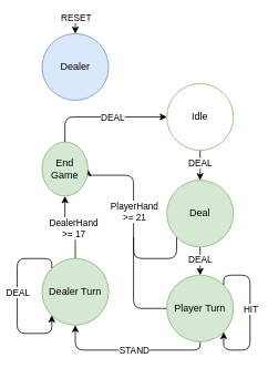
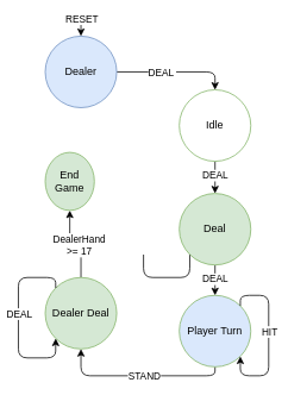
+ <mxCell id="2" style="edgeStyle=orthogonalEdgeStyle;rounded=1;orthogonalLoop=1;jettySize=auto;html=1;exitX=1;exitY=0.5;exitDx=0;exitDy=0;entryX=0.5;entryY=0;entryDx=0;entryDy=0;elbow=vertical;" parent="1" source="6" target="9" edge="1"><mxGeometry relative="1" as="geometry" /></mxCell>
+ <mxCell id="3" value="DEAL&amp;nbsp;" style="edgeLabel;html=1;align=center;verticalAlign=middle;resizable=0;points=[];" parent="2" vertex="1" connectable="0"><mxGeometry x="-0.2" y="-1" relative="1" as="geometry"><mxPoint x="-2" y="-1" as="offset" /></mxGeometry></mxCell>
- <mxCell id="23" style="edgeStyle=orthogonalEdgeStyle;rounded=1;orthogonalLoop=1;jettySize=auto;html=1;exitX=0.5;exitY=0;exitDx=0;exitDy=0;entryX=0;entryY=0.5;entryDx=0;entryDy=0;" parent="1" source="22" target="9" edge="1"><mxGeometry relative="1" as="geometry" /></mxCell>
- <mxCell id="24" value="DEAL" style="edgeLabel;html=1;align=center;verticalAlign=middle;resizable=0;points=[];" vertex="1" connectable="0" parent="23"><mxGeometry x="0.099" y="1" relative="1" as="geometry"><mxPoint x="3" y="1" as="offset" /></mxGeometry></mxCell>
- <mxCell id="21" value="Dealer Turn" style="ellipse;whiteSpace=wrap;html=1;aspect=fixed;fillColor=#d5e8d4;strokeColor=#82b366;" parent="1" vertex="1"><mxGeometry x="50" y="310" width="80" height="80" as="geometry" /></mxCell>
+ <mxCell id="21" value="Dealer Deal" style="ellipse;whiteSpace=wrap;html=1;aspect=fixed;fillColor=#d5e8d4;strokeColor=#82b366;" parent="1" vertex="1"><mxGeometry x="50" y="310" width="80" height="80" as="geometry" /></mxCell>
- <mxCell id="16" style="edgeStyle=orthogonalEdgeStyle;rounded=1;orthogonalLoop=1;jettySize=auto;html=1;exitX=0;exitY=0.5;exitDx=0;exitDy=0;entryX=1;entryY=0.5;entryDx=0;entryDy=0;" edge="1" parent="1" source="18" target="22"><mxGeometry relative="1" as="geometry"><Array as="points"><mxPoint x="160" y="370" /><mxPoint x="160" y="210" /></Array></mxGeometry></mxCell>
- <mxCell id="17" value="PlayerHand &lt;br&gt;&amp;gt;= 21" style="edgeLabel;html=1;align=center;verticalAlign=middle;resizable=0;points=[];" vertex="1" connectable="0" parent="16"><mxGeometry x="-0.005" y="-1" relative="1" as="geometry"><mxPoint x="-1" y="-26" as="offset" /></mxGeometry></mxCell>
- <mxCell id="18" value="Player Turn" style="ellipse;whiteSpace=wrap;html=1;aspect=fixed;fillColor=#d5e8d4;strokeColor=#82b366;" parent="1" vertex="1"><mxGeometry x="200" y="330" width="80" height="80" as="geometry" /></mxCell>
+ <mxCell id="18" value="Player Turn" style="ellipse;whiteSpace=wrap;html=1;aspect=fixed;fillColor=#dae8fc;strokeColor=#82b366;" parent="1" vertex="1"><mxGeometry x="200" y="330" width="80" height="80" as="geometry" /></mxCell>
